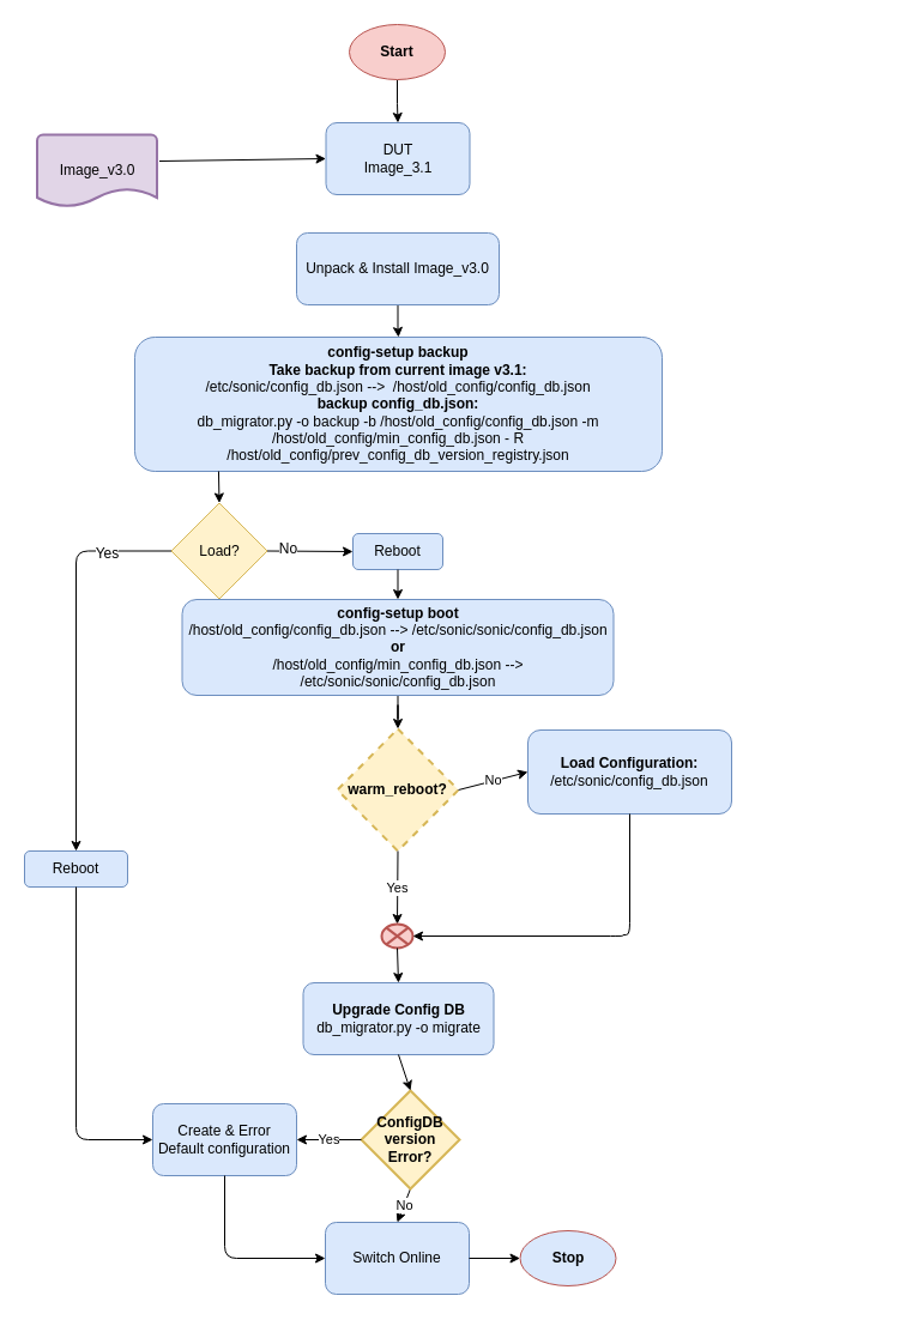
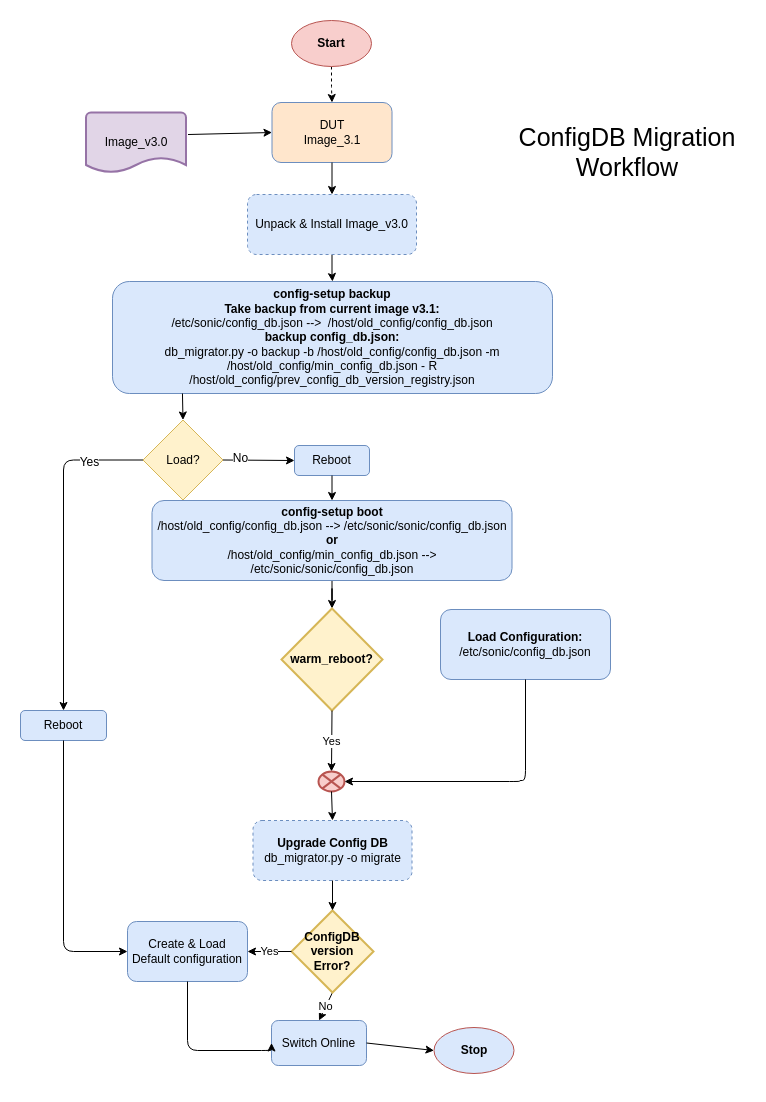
- <mxCell id="13" value="" style="edgeStyle=orthogonalEdgeStyle;rounded=0;orthogonalLoop=1;jettySize=auto;html=1;" parent="1" source="14" target="2" edge="1"><mxGeometry relative="1" as="geometry" /></mxCell>
+ <mxCell id="13" value="" style="edgeStyle=orthogonalEdgeStyle;rounded=0;orthogonalLoop=1;jettySize=auto;html=1;dashed=1;" parent="1" source="14" target="2" edge="1"><mxGeometry relative="1" as="geometry" /></mxCell>
- <mxCell id="2" value="DUT&lt;br&gt;Image_3.1" style="rounded=1;whiteSpace=wrap;html=1;fillColor=#dae8fc;strokeColor=#6c8ebf;" parent="1" vertex="1"><mxGeometry x="271.5" y="102" width="120" height="60" as="geometry" /></mxCell>
+ <mxCell id="2" value="DUT&lt;br&gt;Image_3.1" style="rounded=1;whiteSpace=wrap;html=1;fillColor=#ffe6cc;strokeColor=#6c8ebf;" parent="1" vertex="1"><mxGeometry x="271.5" y="102" width="120" height="60" as="geometry" /></mxCell>
- <mxCell id="4" value="Image_v3.0" style="strokeWidth=2;html=1;shape=mxgraph.flowchart.document2;whiteSpace=wrap;size=0.25;fillColor=#e1d5e7;strokeColor=#9673a6;" parent="1" vertex="1"><mxGeometry x="30.5" y="112" width="100" height="60" as="geometry" /></mxCell>
+ <mxCell id="4" value="Image_v3.0" style="strokeWidth=2;html=1;shape=mxgraph.flowchart.document2;whiteSpace=wrap;size=0.25;fillColor=#e1d5e7;strokeColor=#9673a6;" parent="1" vertex="1"><mxGeometry x="85.5" y="112" width="100" height="60" as="geometry" /></mxCell>
+ <mxCell id="15" value="&lt;font style=&quot;font-size: 25px&quot;&gt;ConfigDB Migration Workflow&lt;/font&gt;" style="text;html=1;strokeColor=none;fillColor=none;align=center;verticalAlign=middle;whiteSpace=wrap;rounded=0;" parent="1" vertex="1"><mxGeometry x="510" y="102" width="234" height="98" as="geometry" /></mxCell>
+ <mxCell id="5" value="" style="endArrow=classic;html=1;exitX=0.5;exitY=1;exitDx=0;exitDy=0;entryX=0.5;entryY=0;entryDx=0;entryDy=0;" parent="1" source="2" target="7" edge="1"><mxGeometry width="50" height="50" relative="1" as="geometry"><mxPoint x="85.5" y="242" as="sourcePoint" /><mxPoint x="85.5" y="292" as="targetPoint" /></mxGeometry></mxCell>
- <mxCell id="7" value="Unpack &amp;amp; Install Image_v3.0" style="rounded=1;whiteSpace=wrap;html=1;fillColor=#dae8fc;strokeColor=#6c8ebf;" parent="1" vertex="1"><mxGeometry x="247" y="194" width="169" height="60" as="geometry" /></mxCell>
+ <mxCell id="7" value="Unpack &amp;amp; Install Image_v3.0" style="rounded=1;whiteSpace=wrap;html=1;fillColor=#dae8fc;strokeColor=#6c8ebf;dashed=1;" parent="1" vertex="1"><mxGeometry x="247" y="194" width="169" height="60" as="geometry" /></mxCell>
- <mxCell id="18" value="No" style="endArrow=classic;html=1;exitX=1;exitY=0.5;exitDx=0;exitDy=0;entryX=0;entryY=0.5;entryDx=0;entryDy=0;" parent="1" source="16" target="12" edge="1"><mxGeometry width="50" height="50" relative="1" as="geometry"><mxPoint x="401" y="765" as="sourcePoint" /><mxPoint x="381.5" y="856" as="targetPoint" /></mxGeometry></mxCell>
- <mxCell id="16" value="&lt;b&gt;warm_reboot?&lt;/b&gt;" style="rhombus;whiteSpace=wrap;html=1;fillColor=#fff2cc;strokeColor=#d6b656;gradientColor=none;strokeWidth=2;dashed=1;" parent="1" vertex="1"><mxGeometry x="281" y="608" width="101" height="102" as="geometry" /></mxCell>
+ <mxCell id="16" value="&lt;b&gt;warm_reboot?&lt;/b&gt;" style="rhombus;whiteSpace=wrap;html=1;fillColor=#fff2cc;strokeColor=#d6b656;gradientColor=none;strokeWidth=2;" parent="1" vertex="1"><mxGeometry x="281" y="608" width="101" height="102" as="geometry" /></mxCell>
- <mxCell id="19" value="&lt;b&gt;Upgrade Config DB&lt;/b&gt;&lt;br&gt;db_migrator.py -o migrate" style="rounded=1;whiteSpace=wrap;html=1;fillColor=#dae8fc;strokeColor=#6c8ebf;" parent="1" vertex="1"><mxGeometry x="252.5" y="820" width="159" height="60" as="geometry" /></mxCell>
+ <mxCell id="19" value="&lt;b&gt;Upgrade Config DB&lt;/b&gt;&lt;br&gt;db_migrator.py -o migrate" style="rounded=1;whiteSpace=wrap;html=1;fillColor=#dae8fc;strokeColor=#6c8ebf;dashed=1;" parent="1" vertex="1"><mxGeometry x="252.5" y="820" width="159" height="60" as="geometry" /></mxCell>
- <mxCell id="26" value="Create &amp;amp; Error Default configuration" style="rounded=1;whiteSpace=wrap;html=1;fillColor=#dae8fc;strokeColor=#6c8ebf;" parent="1" vertex="1"><mxGeometry x="127" y="921" width="120" height="60" as="geometry" /></mxCell>
+ <mxCell id="26" value="Create &amp;amp; Load Default configuration" style="rounded=1;whiteSpace=wrap;html=1;fillColor=#dae8fc;strokeColor=#6c8ebf;" parent="1" vertex="1"><mxGeometry x="127" y="921" width="120" height="60" as="geometry" /></mxCell>
- <mxCell id="24" value="&lt;b&gt;ConfigDB version Error?&lt;/b&gt;" style="rhombus;whiteSpace=wrap;html=1;fillColor=#fff2cc;strokeColor=#d6b656;gradientColor=none;strokeWidth=2;" parent="1" vertex="1"><mxGeometry x="301" y="910" width="82" height="82" as="geometry" /></mxCell>
+ <mxCell id="24" value="&lt;b&gt;ConfigDB version Error?&lt;/b&gt;" style="rhombus;whiteSpace=wrap;html=1;fillColor=#fff2cc;strokeColor=#d6b656;gradientColor=none;strokeWidth=2;" parent="1" vertex="1"><mxGeometry x="291" y="910" width="82" height="82" as="geometry" /></mxCell>
- <mxCell id="29" value="Switch Online" style="rounded=1;whiteSpace=wrap;html=1;fillColor=#dae8fc;strokeColor=#6c8ebf;" parent="1" vertex="1"><mxGeometry x="271" y="1020" width="120" height="60" as="geometry" /></mxCell>
+ <mxCell id="29" value="Switch Online" style="rounded=1;whiteSpace=wrap;html=1;fillColor=#dae8fc;strokeColor=#6c8ebf;" parent="1" vertex="1"><mxGeometry x="271" y="1020" width="95" height="45" as="geometry" /></mxCell>
